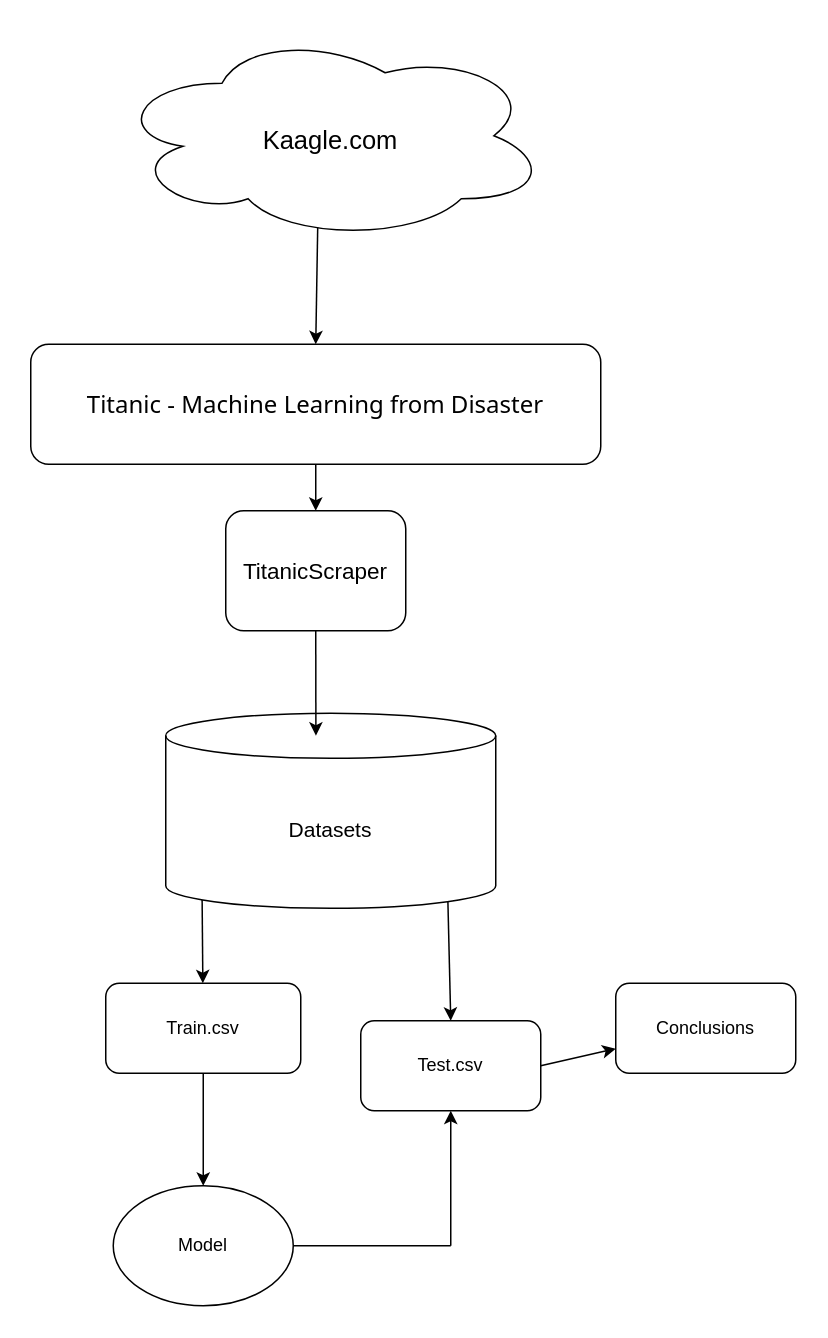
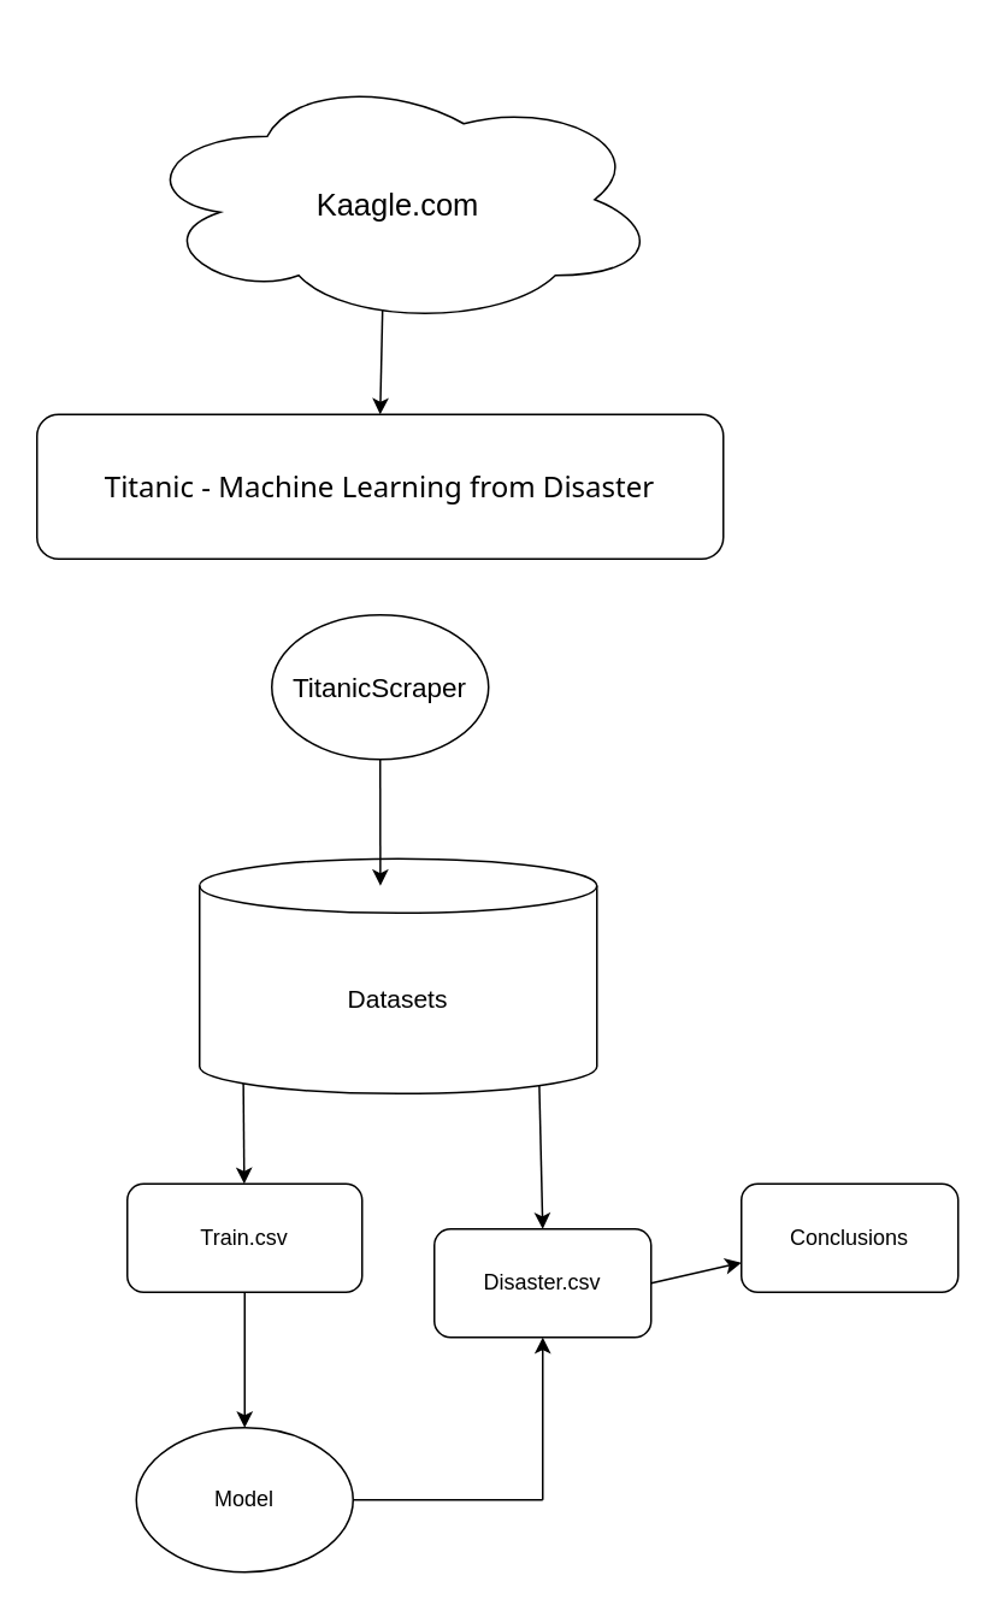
- <mxCell id="2" value="&lt;font style=&quot;font-size: 17px;&quot;&gt;Kaagle.com&lt;/font&gt;" style="ellipse;shape=cloud;whiteSpace=wrap;html=1;fontSize=27;" vertex="1" parent="1"><mxGeometry x="75" y="20" width="290" height="140" as="geometry" /></mxCell>
+ <mxCell id="2" value="&lt;font style=&quot;font-size: 17px;&quot;&gt;Kaagle.com&lt;/font&gt;" style="ellipse;shape=cloud;whiteSpace=wrap;html=1;fontSize=27;" vertex="1" parent="1"><mxGeometry x="75" y="40" width="290" height="140" as="geometry" /></mxCell>
- <mxCell id="11" value="" style="endArrow=classic;html=1;rounded=0;exitX=0.5;exitY=1;exitDx=0;exitDy=0;entryX=0.5;entryY=0;entryDx=0;entryDy=0;" edge="1" parent="1" source="3" target="10"><mxGeometry width="50" height="50" relative="1" as="geometry"><mxPoint x="270" y="280" as="sourcePoint" /><mxPoint x="320" y="230" as="targetPoint" /></mxGeometry></mxCell>
- <mxCell id="10" value="TitanicScraper" style="whiteSpace=wrap;html=1;fontSize=15;rounded=1;" vertex="1" parent="1"><mxGeometry x="150" y="340" width="120" height="80" as="geometry" /></mxCell>
+ <mxCell id="10" value="TitanicScraper" style="ellipse;whiteSpace=wrap;html=1;fontSize=15;" vertex="1" parent="1"><mxGeometry x="150" y="340" width="120" height="80" as="geometry" /></mxCell>
- <mxCell id="6" value="Test.csv" style="rounded=1;whiteSpace=wrap;html=1;" vertex="1" parent="1"><mxGeometry x="240" y="680" width="120" height="60" as="geometry" /></mxCell>
+ <mxCell id="6" value="Disaster.csv" style="rounded=1;whiteSpace=wrap;html=1;" vertex="1" parent="1"><mxGeometry x="240" y="680" width="120" height="60" as="geometry" /></mxCell>
